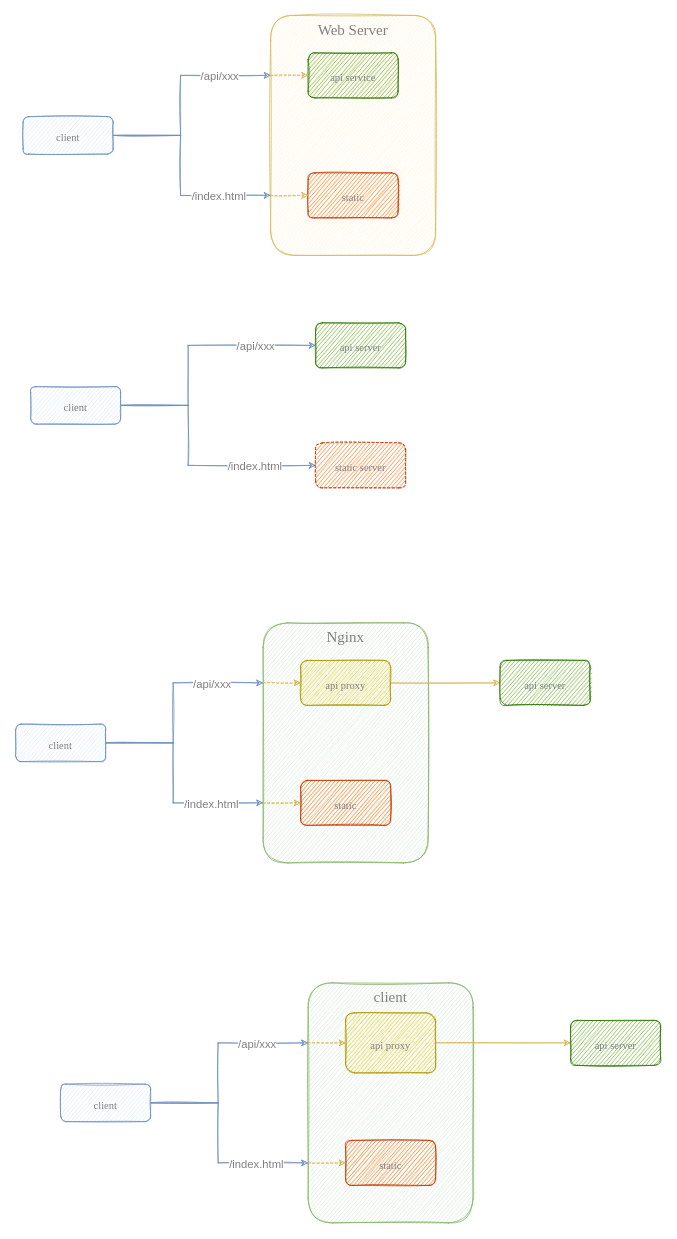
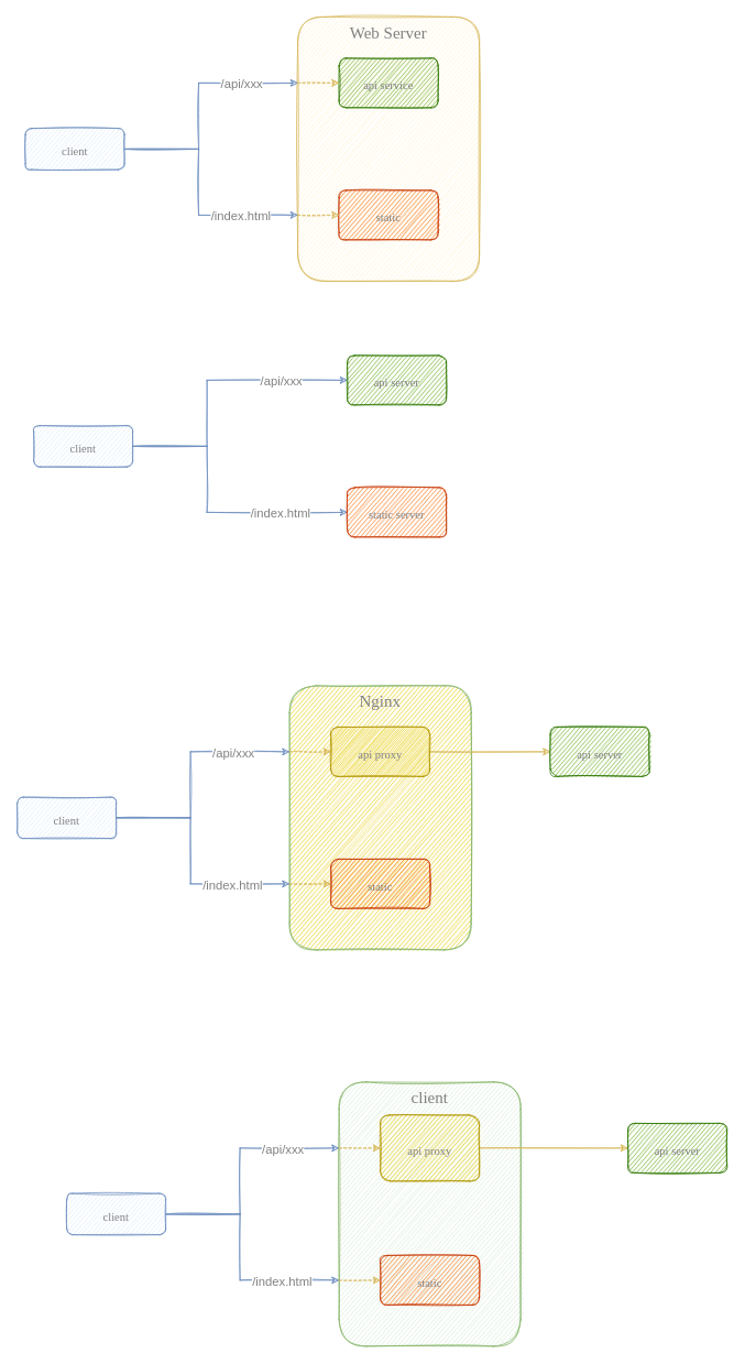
- <mxCell id="18" value="&lt;font color=&quot;#808080&quot; face=&quot;Comic Sans MS&quot;&gt;&lt;span style=&quot;font-size: 14px&quot;&gt;static server&lt;/span&gt;&lt;/font&gt;" style="rounded=1;whiteSpace=wrap;html=1;fillColor=#fa6800;strokeColor=#C73500;sketch=1;fontSize=20;fontColor=#000000;dashed=1;" parent="1" vertex="1"><mxGeometry x="420" y="590" width="120" height="60" as="geometry" /></mxCell>
+ <mxCell id="18" value="&lt;font color=&quot;#808080&quot; face=&quot;Comic Sans MS&quot;&gt;&lt;span style=&quot;font-size: 14px&quot;&gt;static server&lt;/span&gt;&lt;/font&gt;" style="rounded=1;whiteSpace=wrap;html=1;fillColor=#fa6800;strokeColor=#C73500;sketch=1;fontSize=20;fontColor=#000000;" parent="1" vertex="1"><mxGeometry x="420" y="590" width="120" height="60" as="geometry" /></mxCell>
- <mxCell id="19" value="&lt;font color=&quot;#808080&quot; face=&quot;Comic Sans MS&quot;&gt;Nginx&lt;/font&gt;" style="rounded=1;whiteSpace=wrap;html=1;fillColor=#d5e8d4;strokeColor=#82b366;sketch=1;labelPosition=center;verticalLabelPosition=middle;align=center;verticalAlign=top;fontSize=20;" parent="1" vertex="1"><mxGeometry x="350" y="830" width="220" height="320" as="geometry" /></mxCell>
+ <mxCell id="19" value="&lt;font color=&quot;#808080&quot; face=&quot;Comic Sans MS&quot;&gt;Nginx&lt;/font&gt;" style="rounded=1;whiteSpace=wrap;html=1;fillColor=#e3c800;strokeColor=#82b366;sketch=1;labelPosition=center;verticalLabelPosition=middle;align=center;verticalAlign=top;fontSize=20;" parent="1" vertex="1"><mxGeometry x="350" y="830" width="220" height="320" as="geometry" /></mxCell>
